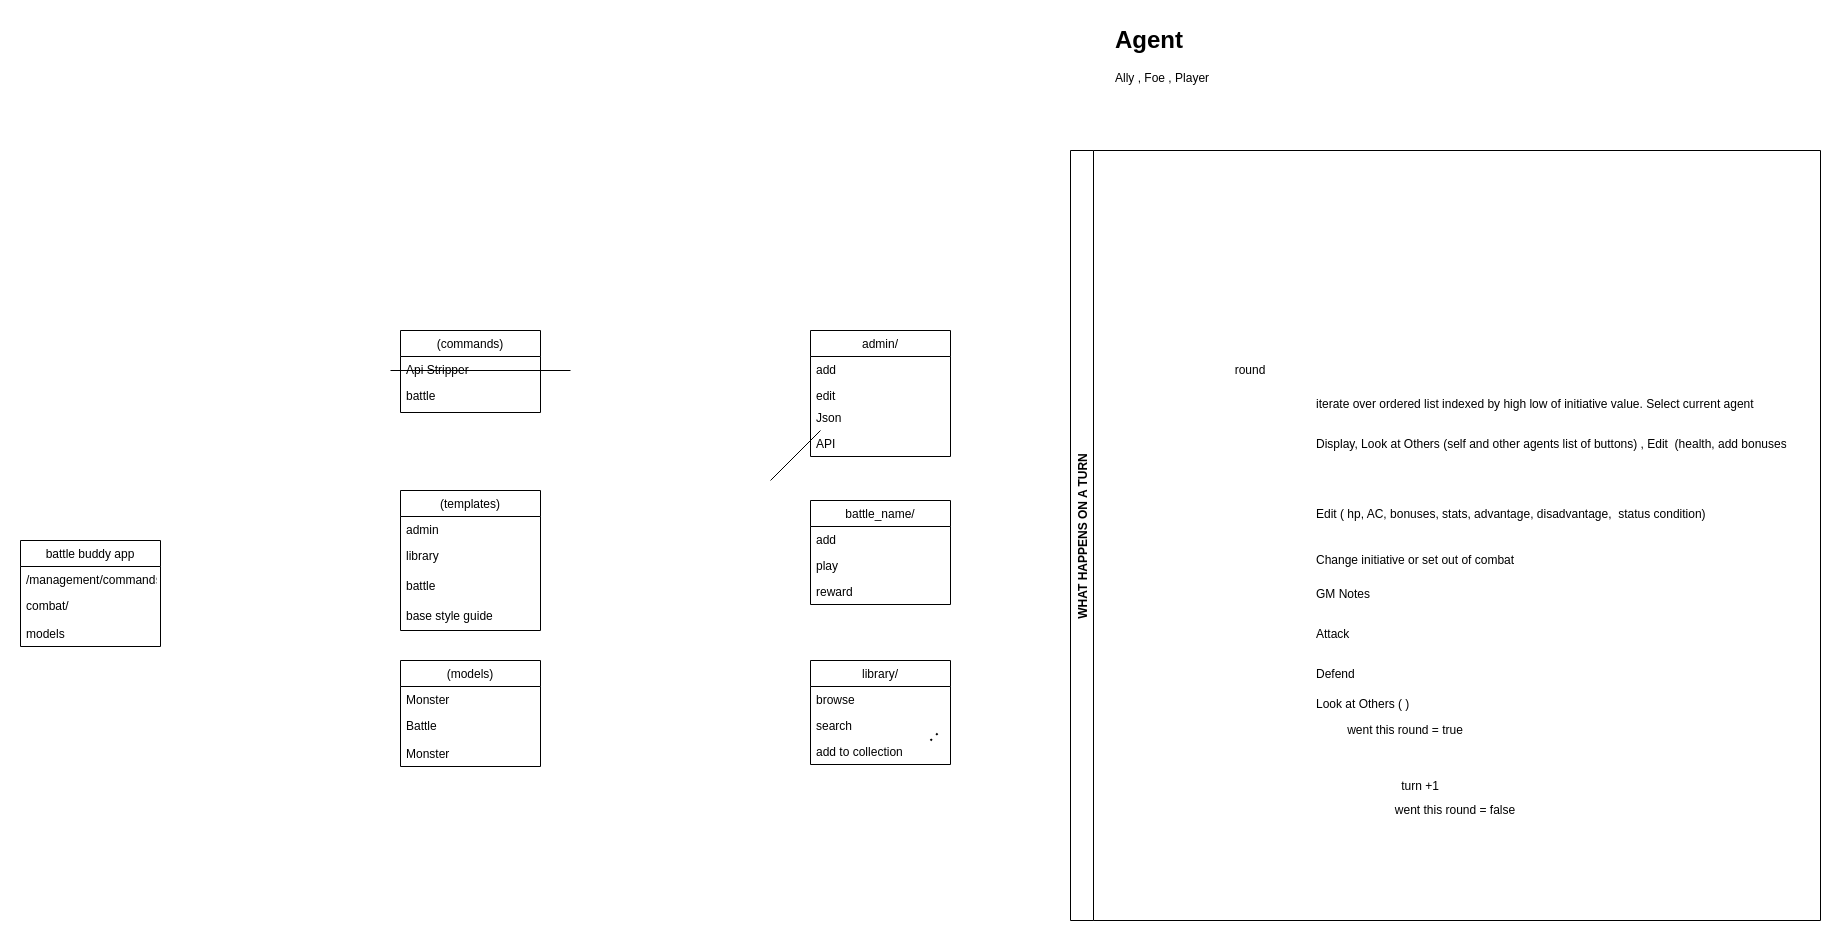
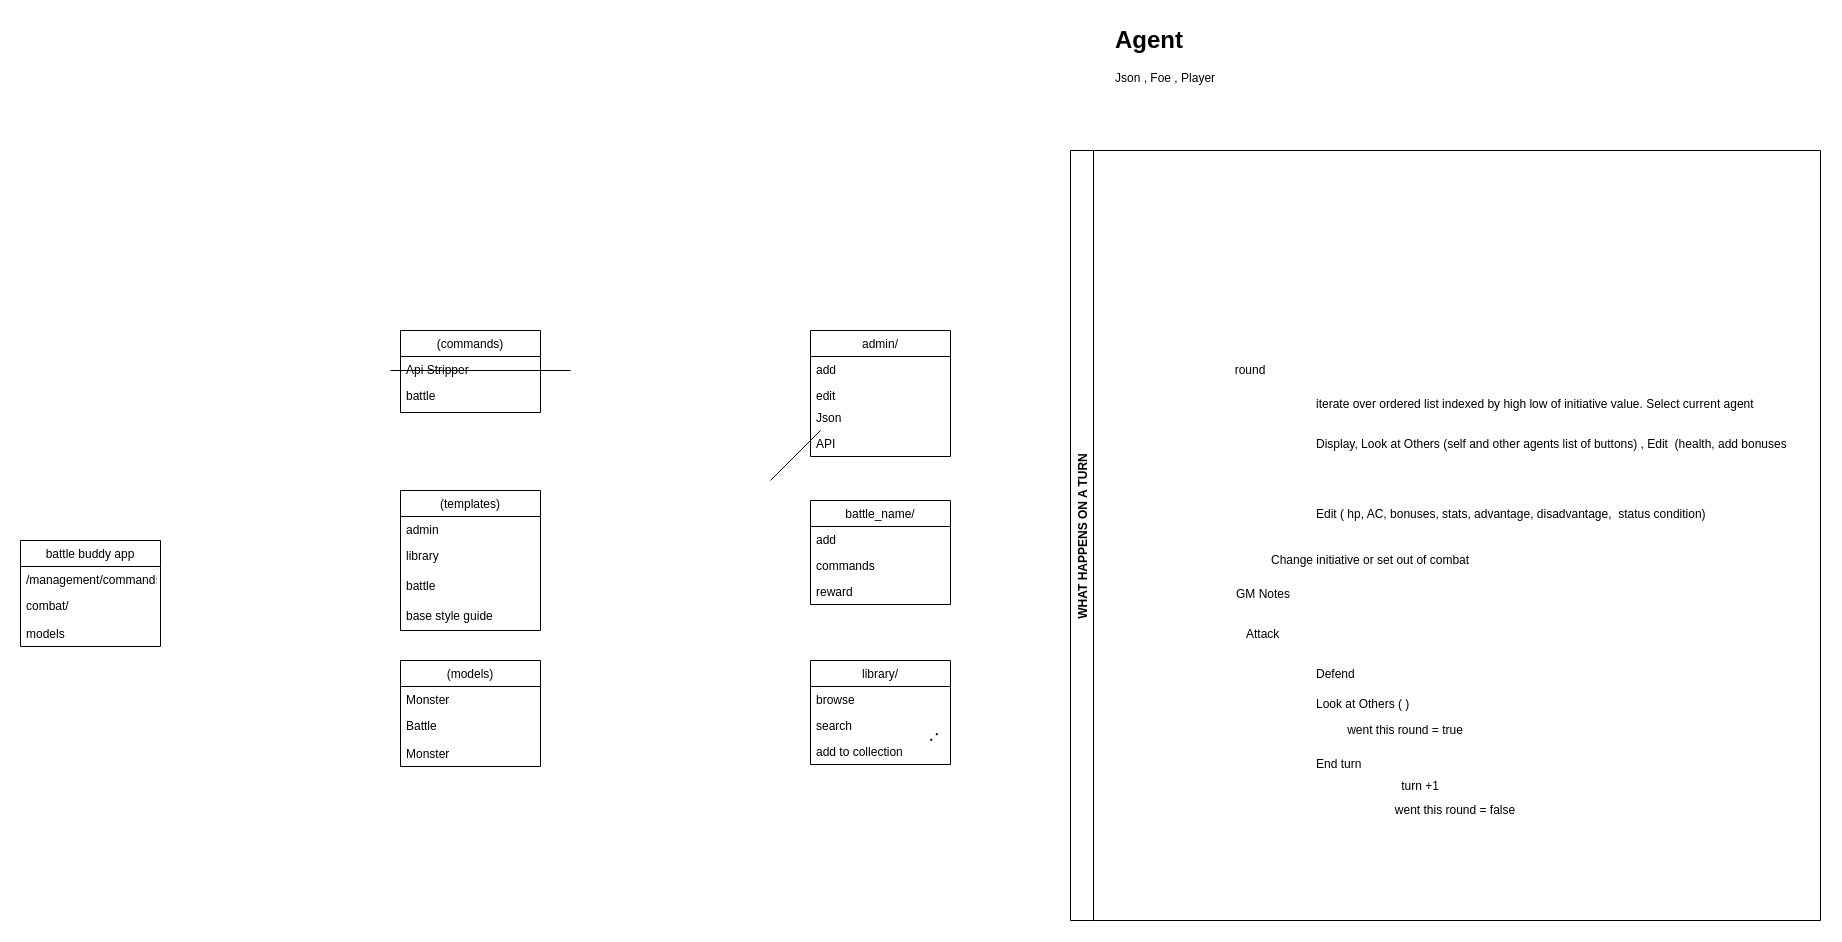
- <mxCell id="43" value="&lt;h1&gt;Agent&lt;/h1&gt;&lt;p&gt;Ally ,&amp;nbsp;&lt;span&gt;Foe ,&amp;nbsp;&lt;/span&gt;&lt;span&gt;Player&lt;/span&gt;&lt;/p&gt;" style="text;html=1;strokeColor=none;fillColor=none;spacing=5;spacingTop=-20;whiteSpace=wrap;overflow=hidden;rounded=0;" parent="1" vertex="1"><mxGeometry x="1110" y="20" width="190" height="120" as="geometry" /></mxCell>
+ <mxCell id="43" value="&lt;h1&gt;Agent&lt;/h1&gt;&lt;p&gt;Json ,&amp;nbsp;&lt;span&gt;Foe ,&amp;nbsp;&lt;/span&gt;&lt;span&gt;Player&lt;/span&gt;&lt;/p&gt;" style="text;html=1;strokeColor=none;fillColor=none;spacing=5;spacingTop=-20;whiteSpace=wrap;overflow=hidden;rounded=0;" parent="1" vertex="1"><mxGeometry x="1110" y="20" width="190" height="120" as="geometry" /></mxCell>
- <mxCell id="37" value="Change initiative or set out of combat" style="text;strokeColor=none;fillColor=none;align=left;verticalAlign=top;spacingLeft=4;spacingRight=4;overflow=hidden;rotatable=0;points=[[0,0.5],[1,0.5]];portConstraint=eastwest;" parent="31" vertex="1"><mxGeometry x="240" y="395.5" width="480" height="26" as="geometry" /></mxCell>
+ <mxCell id="37" value="Change initiative or set out of combat" style="text;strokeColor=none;fillColor=none;align=left;verticalAlign=top;spacingLeft=4;spacingRight=4;overflow=hidden;rotatable=0;points=[[0,0.5],[1,0.5]];portConstraint=eastwest;" parent="31" vertex="1"><mxGeometry x="195" y="395.5" width="480" height="26" as="geometry" /></mxCell>
- <mxCell id="12" value="play" style="text;strokeColor=none;fillColor=none;align=left;verticalAlign=top;spacingLeft=4;spacingRight=4;overflow=hidden;rotatable=0;points=[[0,0.5],[1,0.5]];portConstraint=eastwest;" parent="10" vertex="1"><mxGeometry y="52" width="140" height="26" as="geometry" /></mxCell>
+ <mxCell id="12" value="commands" style="text;strokeColor=none;fillColor=none;align=left;verticalAlign=top;spacingLeft=4;spacingRight=4;overflow=hidden;rotatable=0;points=[[0,0.5],[1,0.5]];portConstraint=eastwest;" parent="10" vertex="1"><mxGeometry y="52" width="140" height="26" as="geometry" /></mxCell>
- <mxCell id="35" value="GM Notes" style="text;strokeColor=none;fillColor=none;align=left;verticalAlign=top;spacingLeft=4;spacingRight=4;overflow=hidden;rotatable=0;points=[[0,0.5],[1,0.5]];portConstraint=eastwest;" parent="31" vertex="1"><mxGeometry x="240" y="430" width="480" height="26" as="geometry" /></mxCell>
+ <mxCell id="35" value="GM Notes" style="text;strokeColor=none;fillColor=none;align=left;verticalAlign=top;spacingLeft=4;spacingRight=4;overflow=hidden;rotatable=0;points=[[0,0.5],[1,0.5]];portConstraint=eastwest;" parent="31" vertex="1"><mxGeometry x="160" y="430" width="480" height="26" as="geometry" /></mxCell>
- <mxCell id="38" value="Attack" style="text;strokeColor=none;fillColor=none;align=left;verticalAlign=top;spacingLeft=4;spacingRight=4;overflow=hidden;rotatable=0;points=[[0,0.5],[1,0.5]];portConstraint=eastwest;" parent="31" vertex="1"><mxGeometry x="240" y="470" width="480" height="26" as="geometry" /></mxCell>
+ <mxCell id="38" value="Attack" style="text;strokeColor=none;fillColor=none;align=left;verticalAlign=top;spacingLeft=4;spacingRight=4;overflow=hidden;rotatable=0;points=[[0,0.5],[1,0.5]];portConstraint=eastwest;" parent="31" vertex="1"><mxGeometry x="170" y="470" width="480" height="26" as="geometry" /></mxCell>
+ <mxCell id="36" value="End turn" style="text;strokeColor=none;fillColor=none;align=left;verticalAlign=top;spacingLeft=4;spacingRight=4;overflow=hidden;rotatable=0;points=[[0,0.5],[1,0.5]];portConstraint=eastwest;" parent="31" vertex="1"><mxGeometry x="240" y="600" width="480" height="26" as="geometry" /></mxCell>
